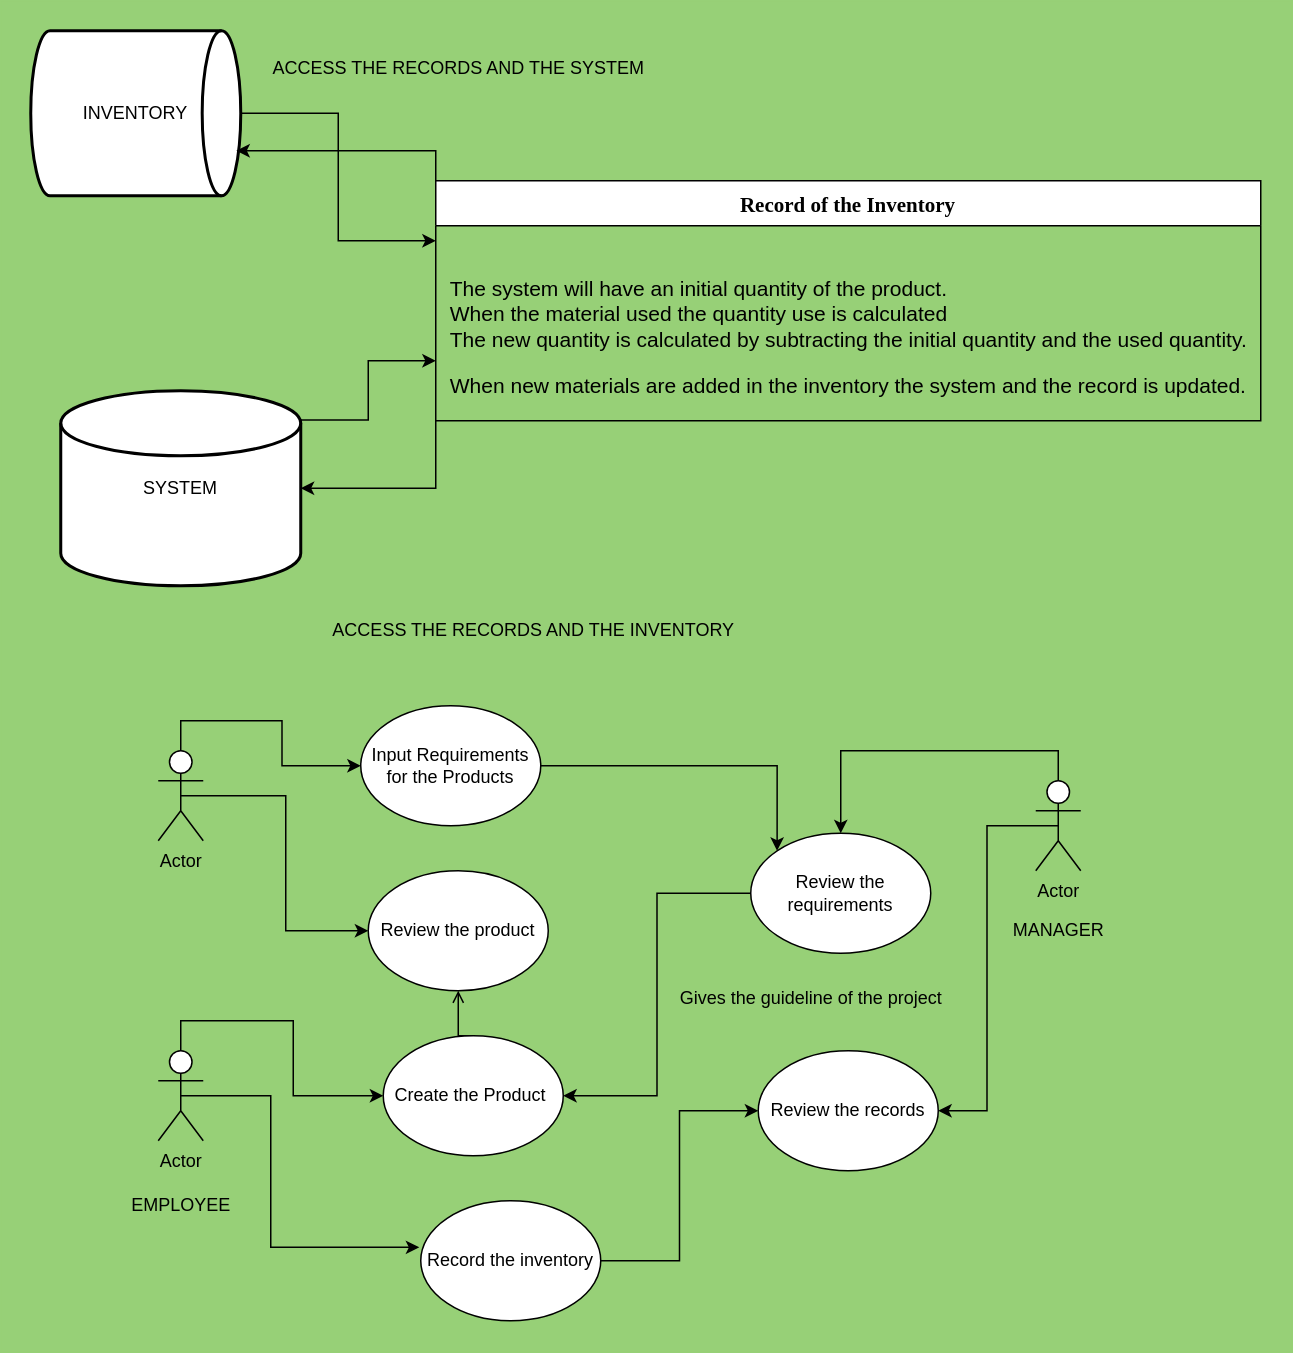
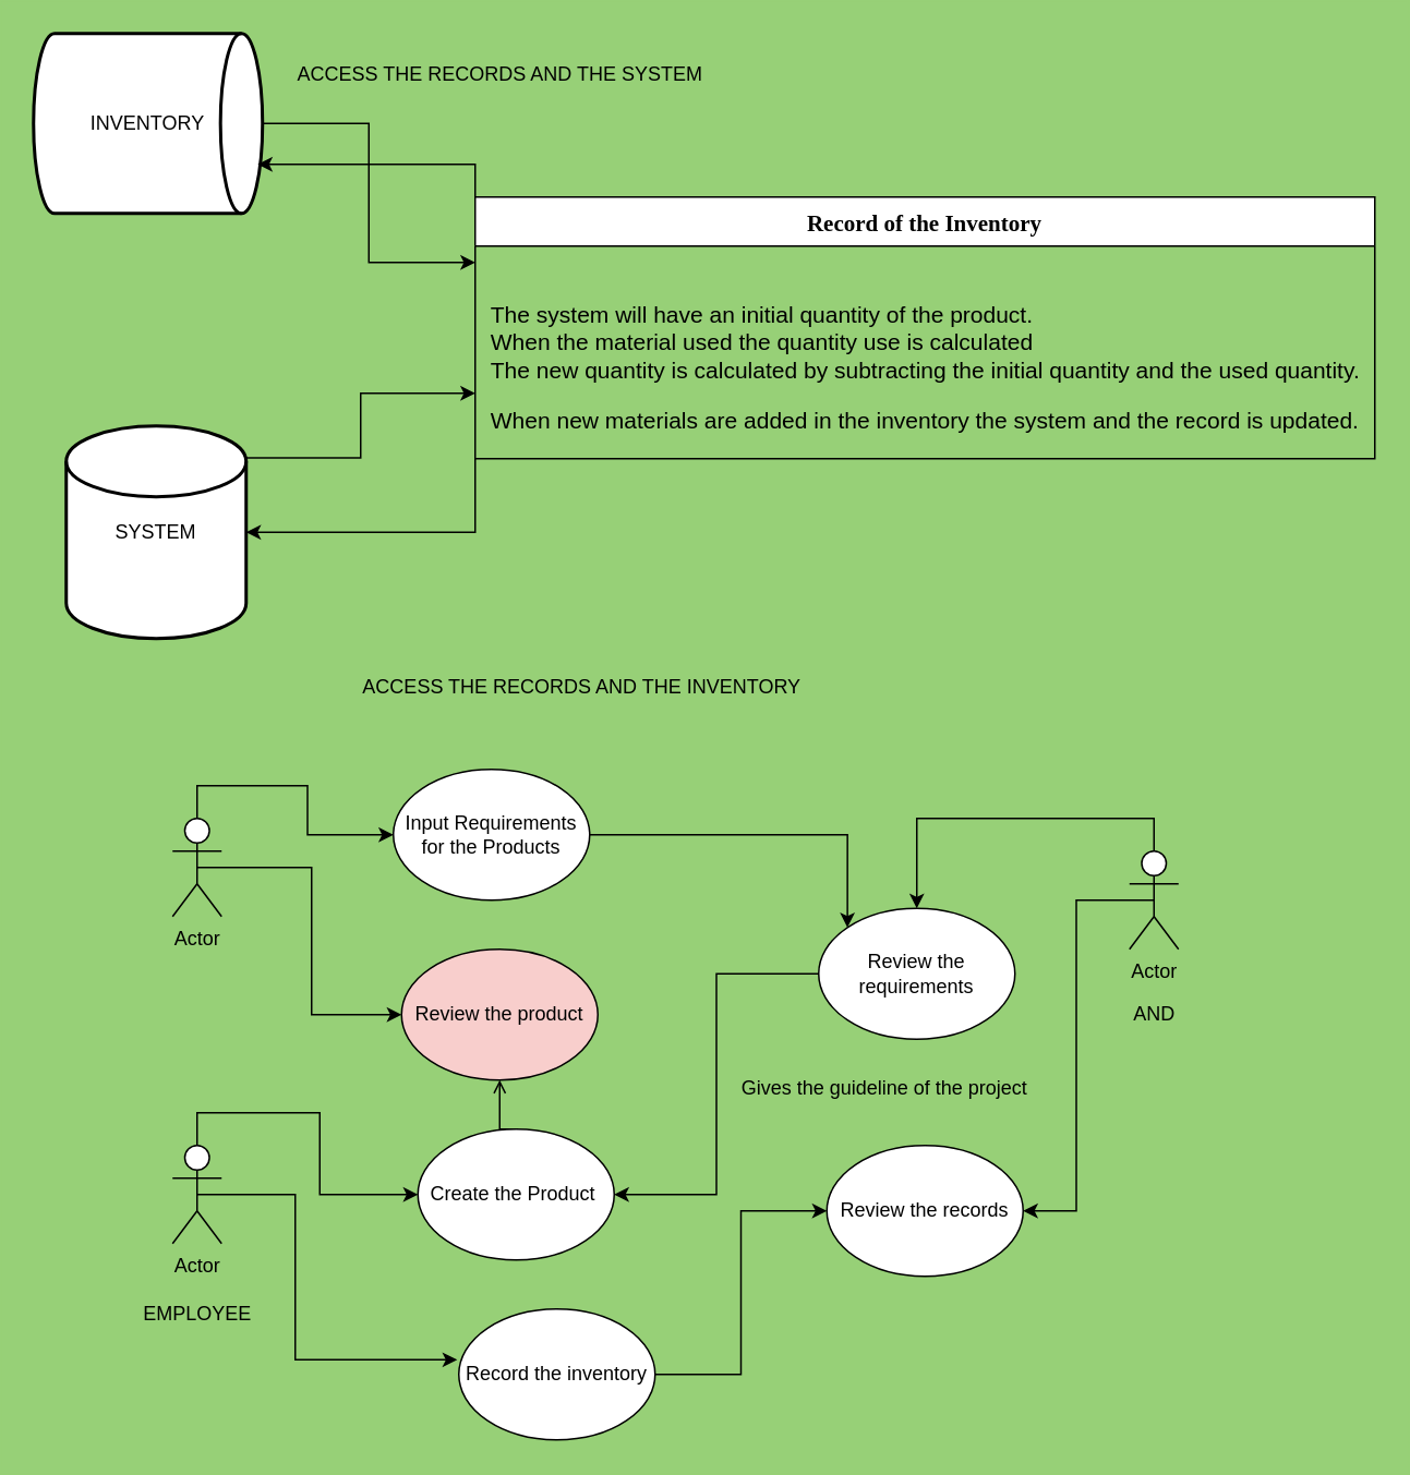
- <mxCell id="4" value="SYSTEM" style="strokeWidth=2;html=1;shape=mxgraph.flowchart.database;whiteSpace=wrap;" vertex="1" parent="1"><mxGeometry x="40" y="260" width="160" height="130" as="geometry" /></mxCell>
+ <mxCell id="4" value="SYSTEM" style="strokeWidth=2;html=1;shape=mxgraph.flowchart.database;whiteSpace=wrap;" vertex="1" parent="1"><mxGeometry x="40" y="260" width="110" height="130" as="geometry" /></mxCell>
- <mxCell id="26" value="Review the product" style="ellipse;whiteSpace=wrap;html=1;" vertex="1" parent="1"><mxGeometry x="245" y="580" width="120" height="80" as="geometry" /></mxCell>
+ <mxCell id="26" value="Review the product" style="ellipse;whiteSpace=wrap;html=1;fillColor=#f8cecc;" vertex="1" parent="1"><mxGeometry x="245" y="580" width="120" height="80" as="geometry" /></mxCell>
- <mxCell id="30" value="MANAGER" style="text;html=1;align=center;verticalAlign=middle;resizable=0;points=[];autosize=1;strokeColor=none;fillColor=none;" vertex="1" parent="1"><mxGeometry x="665" y="605" width="80" height="30" as="geometry" /></mxCell>
+ <mxCell id="30" value="AND" style="text;html=1;align=center;verticalAlign=middle;resizable=0;points=[];autosize=1;strokeColor=none;fillColor=none;" vertex="1" parent="1"><mxGeometry x="665" y="605" width="80" height="30" as="geometry" /></mxCell>
